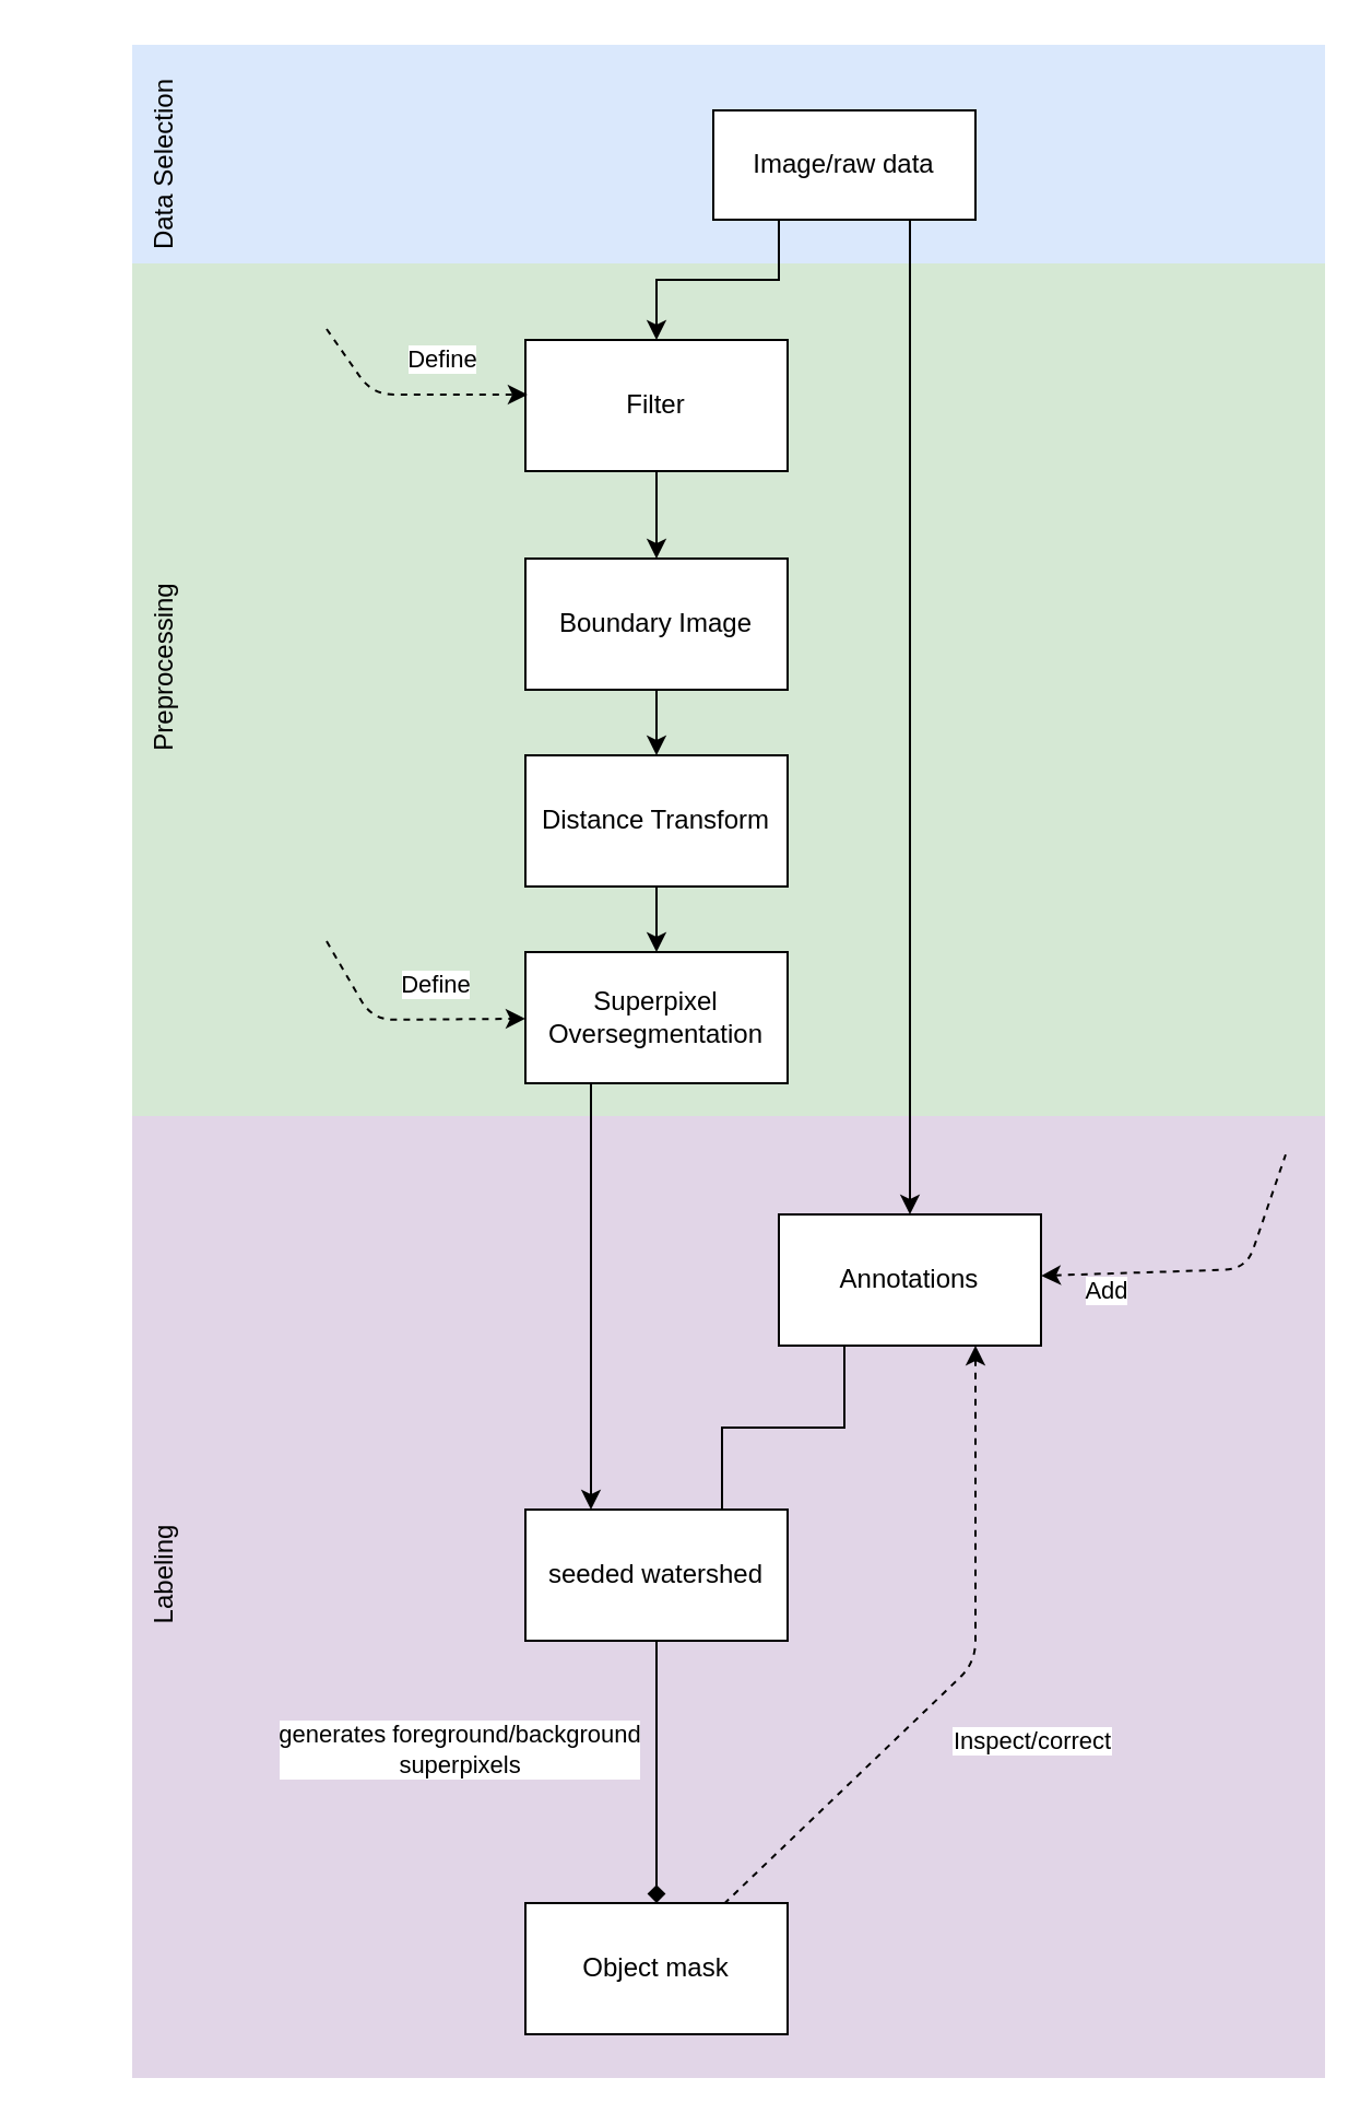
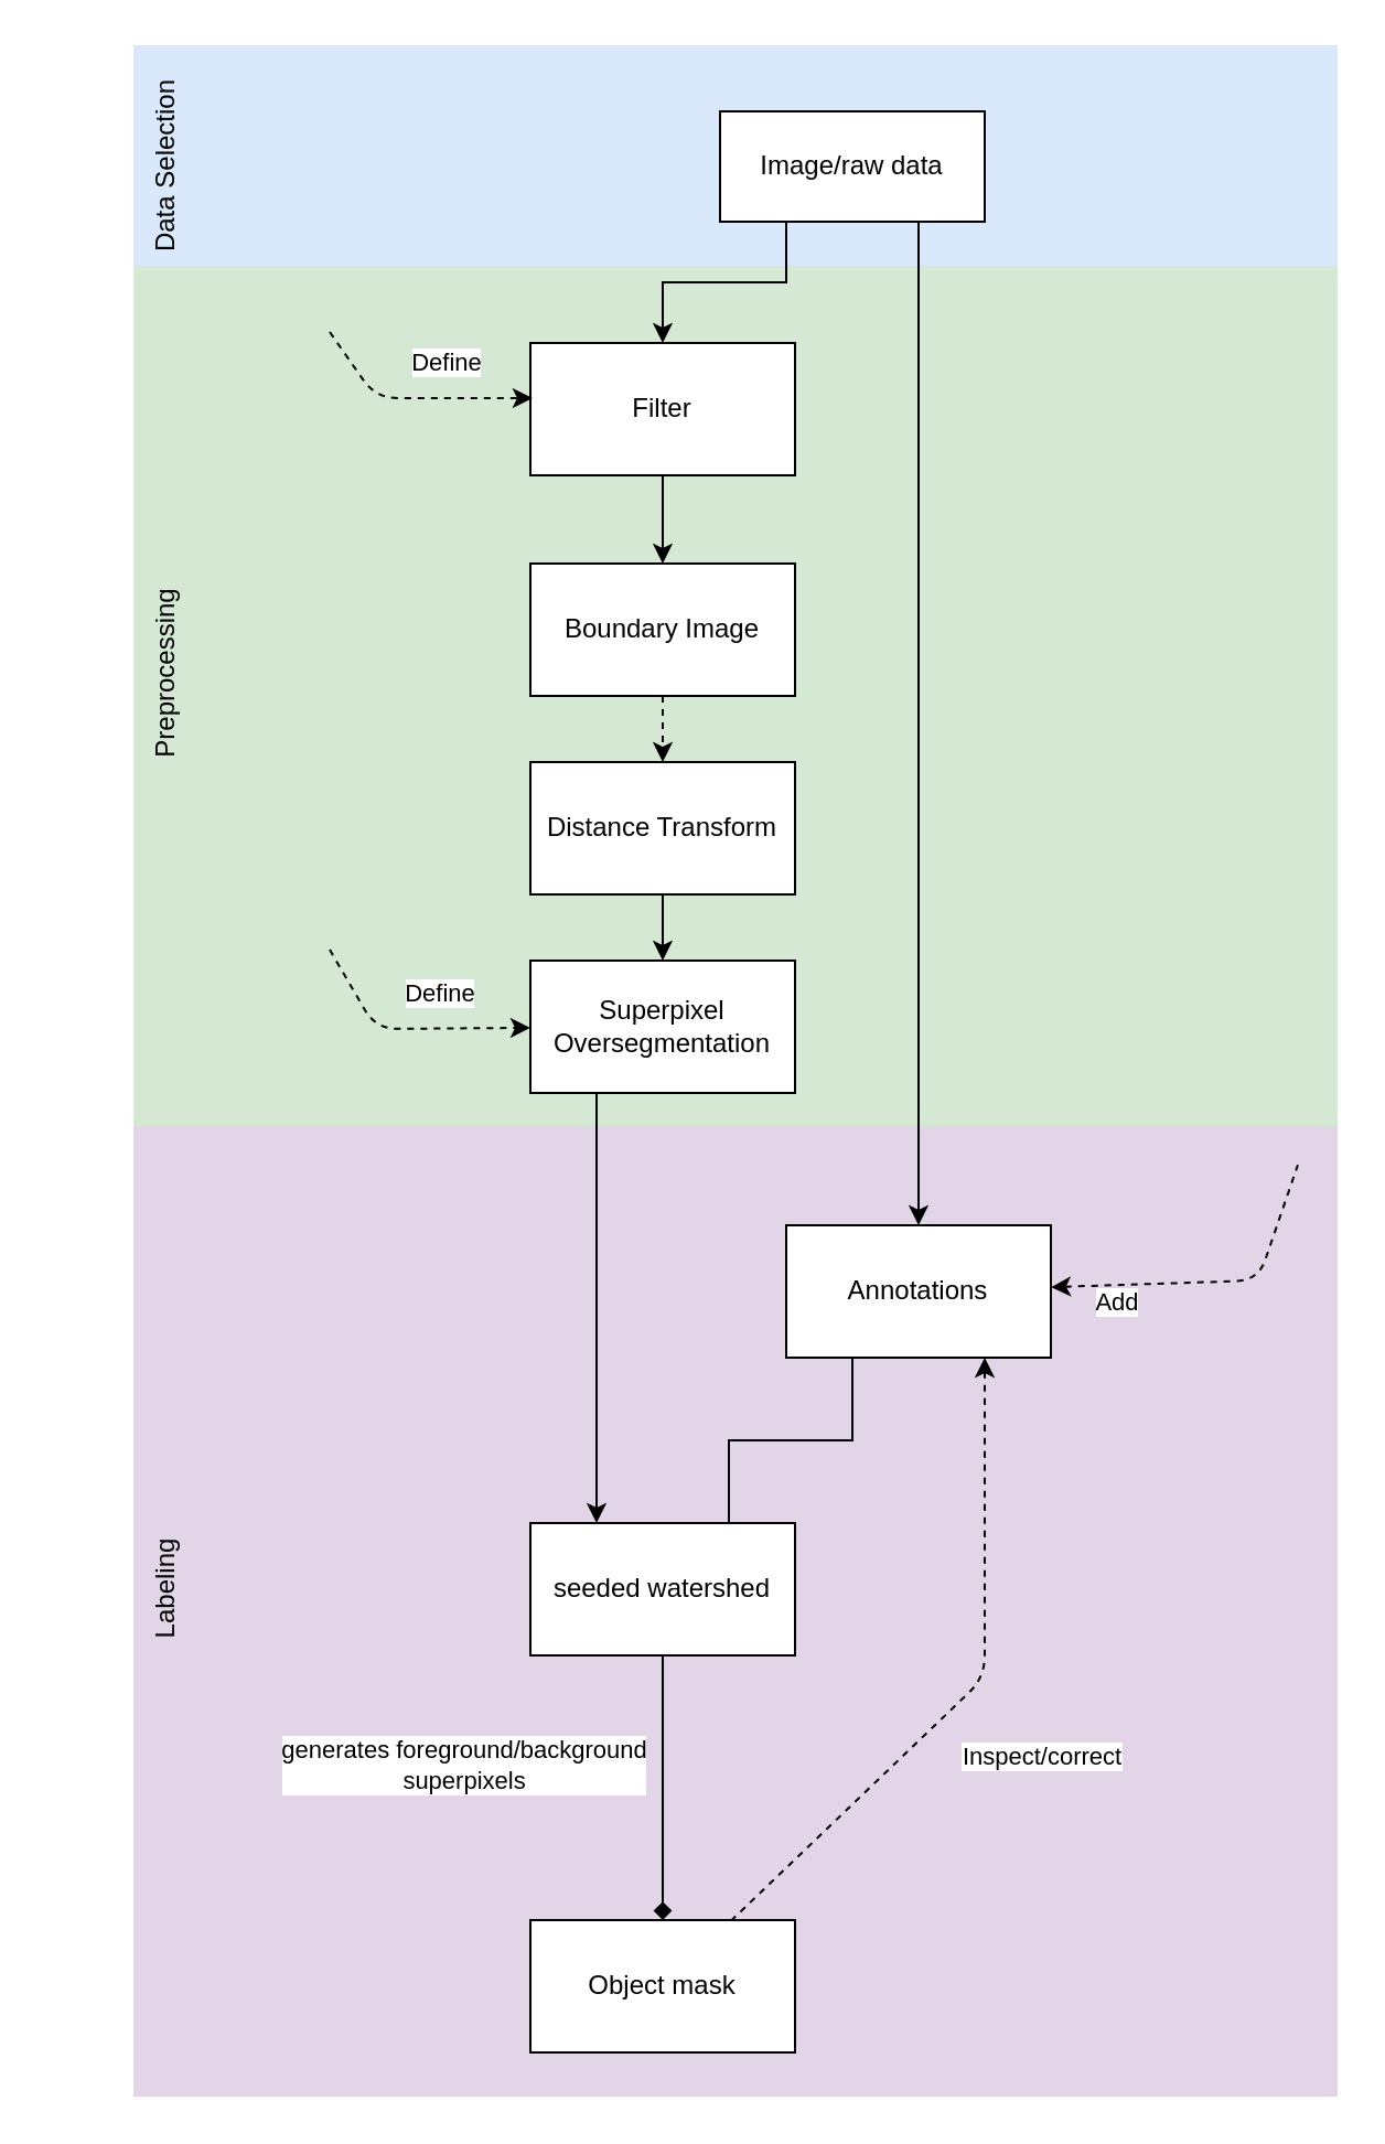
- <mxCell id="17" style="edgeStyle=orthogonalEdgeStyle;rounded=0;orthogonalLoop=1;jettySize=auto;html=1;exitX=0.5;exitY=1;exitDx=0;exitDy=0;entryX=0.5;entryY=0;entryDx=0;entryDy=0;" edge="1" parent="1" source="18" target="22"><mxGeometry relative="1" as="geometry" /></mxCell>
+ <mxCell id="17" style="edgeStyle=orthogonalEdgeStyle;rounded=0;orthogonalLoop=1;jettySize=auto;html=1;exitX=0.5;exitY=1;exitDx=0;exitDy=0;entryX=0.5;entryY=0;entryDx=0;entryDy=0;dashed=1;" edge="1" parent="1" source="18" target="22"><mxGeometry relative="1" as="geometry" /></mxCell>
